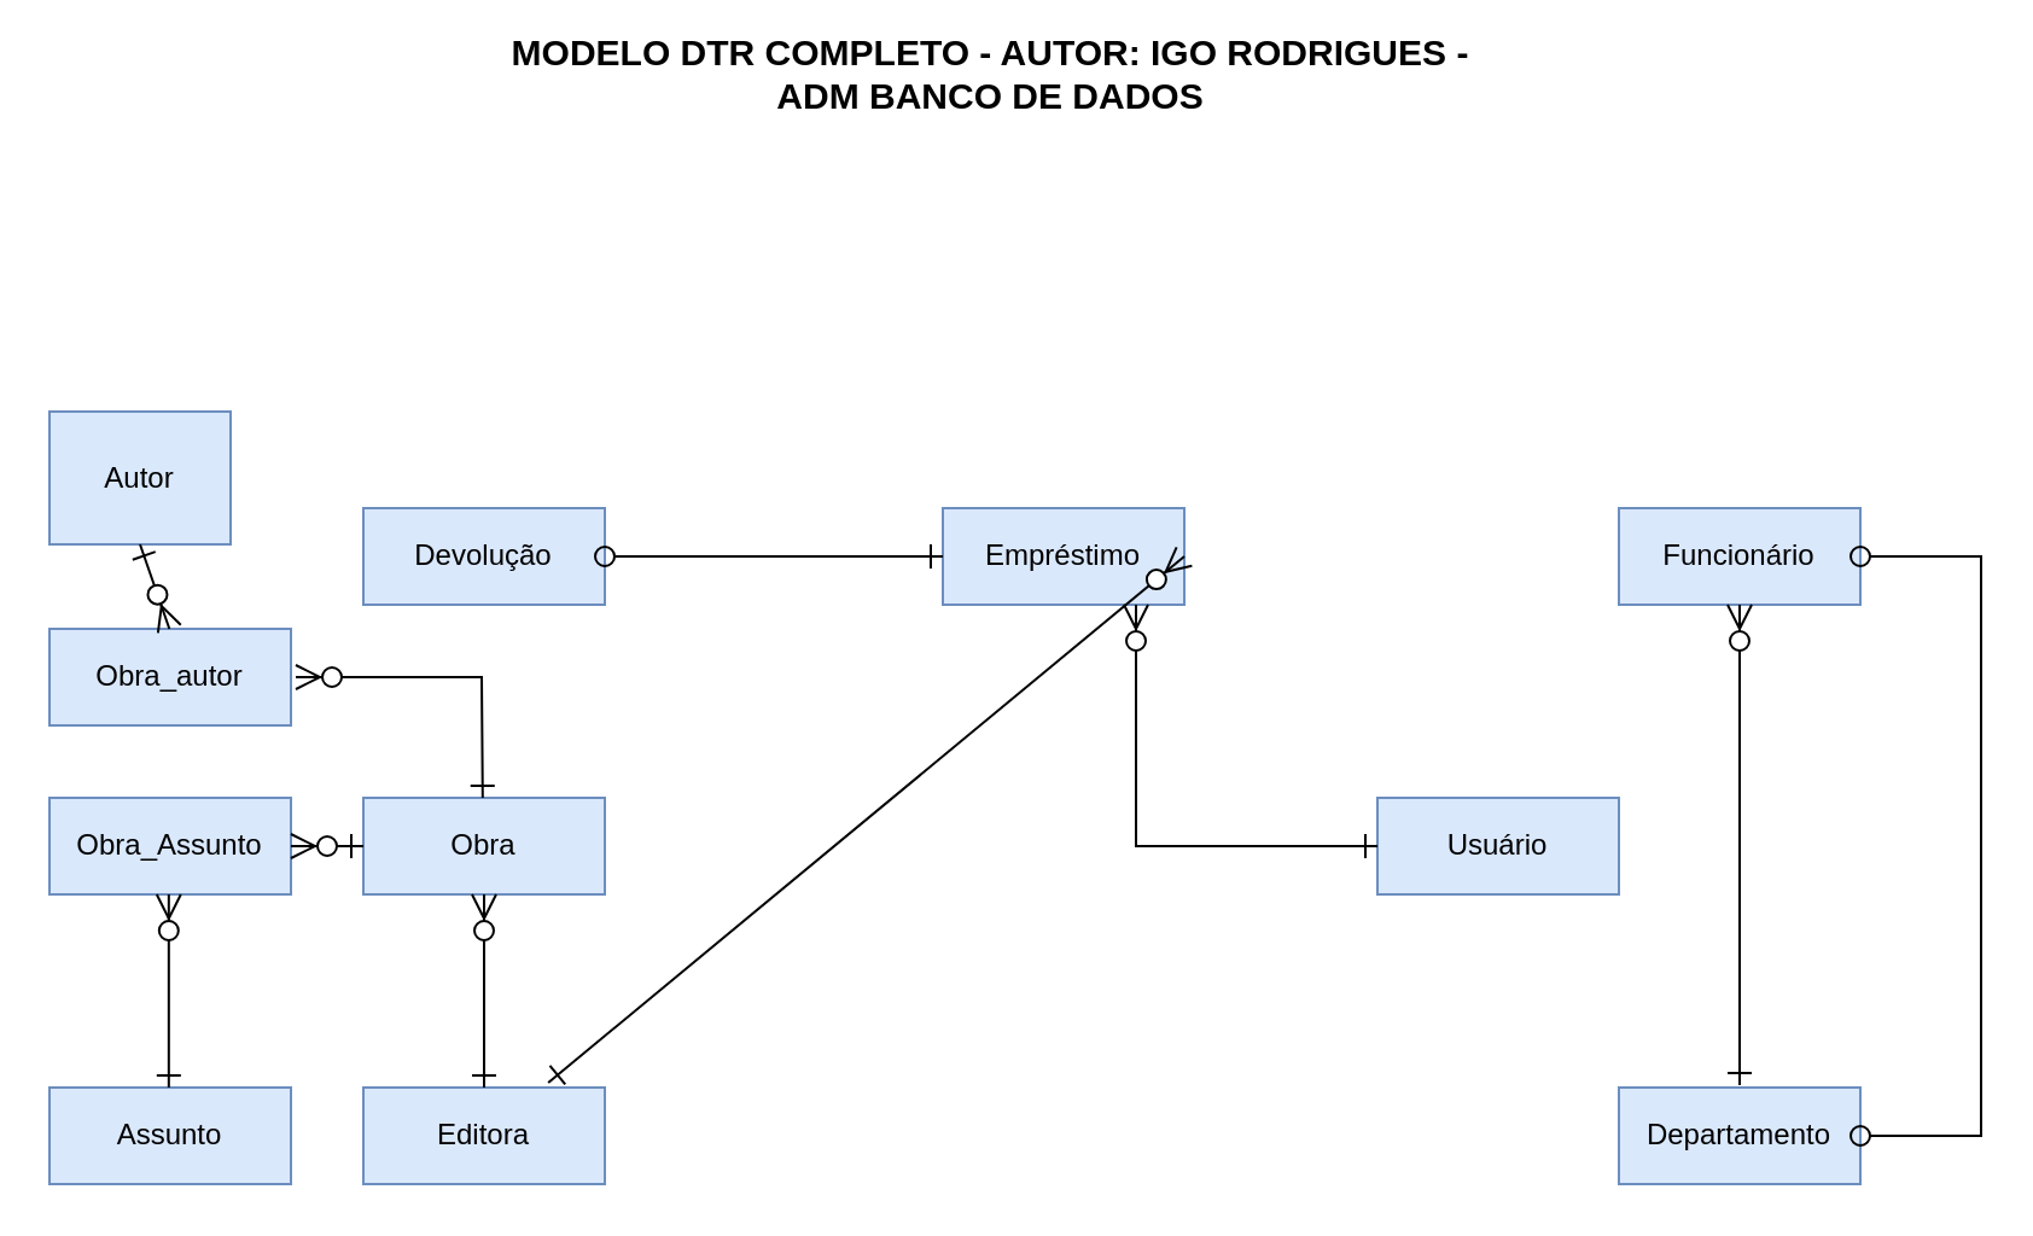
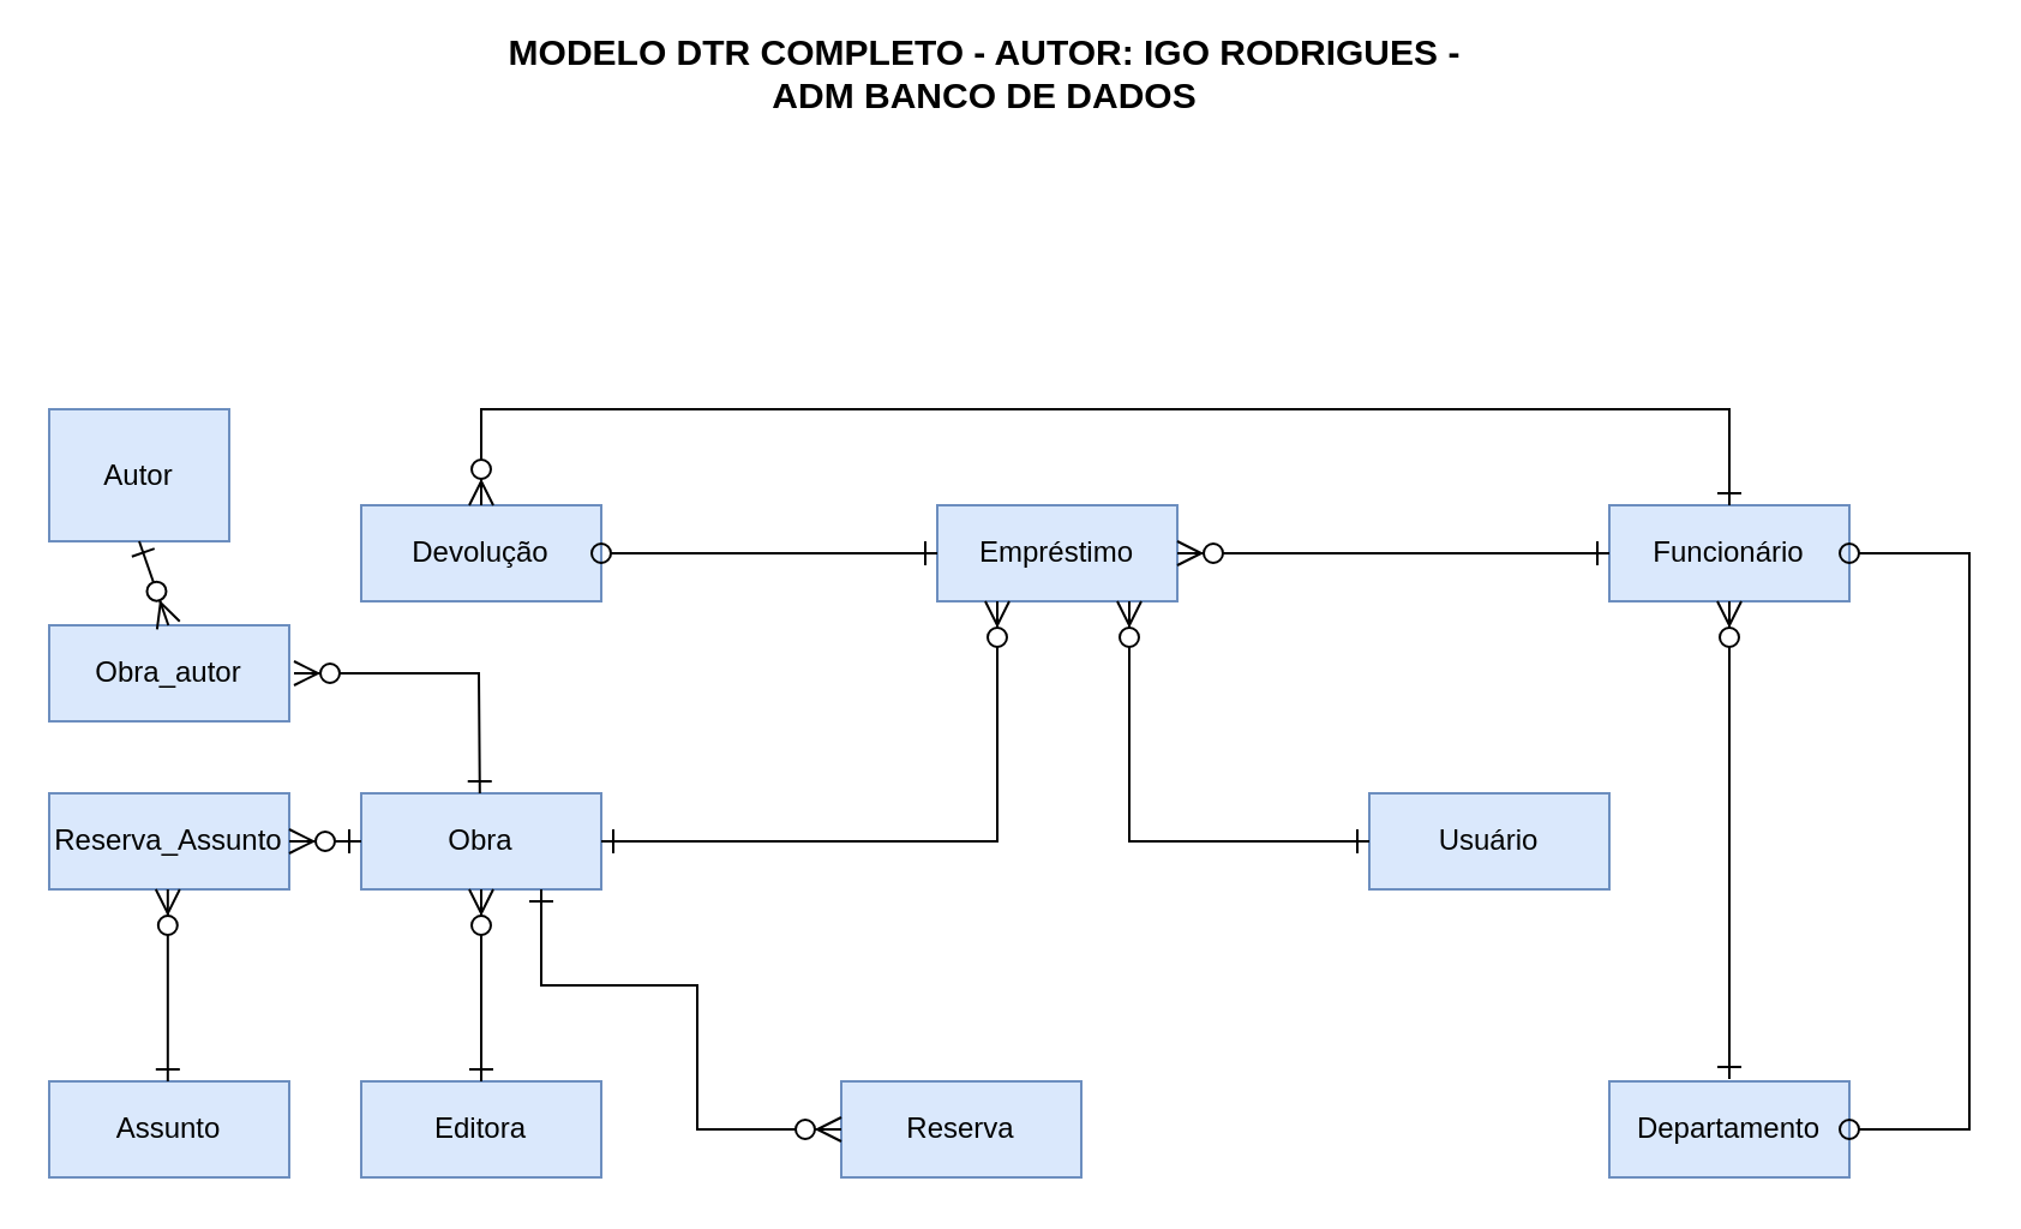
+ <mxCell id="12" value="" style="endArrow=ERone;html=1;rounded=0;endFill=0;startArrow=ERzeroToMany;startFill=1;entryX=0.5;entryY=0;entryDx=0;entryDy=0;exitX=0.5;exitY=0;exitDx=0;exitDy=0;endSize=8;targetPerimeterSpacing=2;sourcePerimeterSpacing=2;startSize=8;" parent="1" source="3" target="6" edge="1"><mxGeometry relative="1" as="geometry"><mxPoint x="300" y="349.5" as="sourcePoint" /><mxPoint x="460" y="349.5" as="targetPoint" /><Array as="points"><mxPoint x="200" y="170" /><mxPoint x="720" y="170" /></Array></mxGeometry></mxCell>
- <mxCell id="20" value="Obra_Assunto" style="whiteSpace=wrap;html=1;align=center;fillColor=#dae8fc;strokeColor=#6c8ebf;" vertex="1" parent="1"><mxGeometry x="20" y="330" width="100" height="40" as="geometry" /></mxCell>
+ <mxCell id="20" value="Reserva_Assunto" style="whiteSpace=wrap;html=1;align=center;fillColor=#dae8fc;strokeColor=#6c8ebf;" vertex="1" parent="1"><mxGeometry x="20" y="330" width="100" height="40" as="geometry" /></mxCell>
+ <mxCell id="16" value="" style="endArrow=ERzeroToMany;html=1;rounded=0;endFill=1;startArrow=ERone;startFill=0;entryX=0.25;entryY=1;entryDx=0;entryDy=0;exitX=1;exitY=0.5;exitDx=0;exitDy=0;endSize=8;targetPerimeterSpacing=2;sourcePerimeterSpacing=2;startSize=8;" parent="1" source="2" target="5" edge="1"><mxGeometry relative="1" as="geometry"><mxPoint x="240" y="290" as="sourcePoint" /><mxPoint x="400" y="290" as="targetPoint" /><Array as="points"><mxPoint x="415" y="350" /></Array></mxGeometry></mxCell>
- <mxCell id="11" value="" style="endArrow=ERone;html=1;rounded=0;endFill=0;startArrow=ERzeroToMany;startFill=1;exitX=1;exitY=0.5;exitDx=0;exitDy=0;endSize=8;targetPerimeterSpacing=2;sourcePerimeterSpacing=2;startSize=8;" parent="1" source="5" target="4" edge="1"><mxGeometry relative="1" as="geometry"><mxPoint x="430" y="290" as="sourcePoint" /><mxPoint x="590" y="290" as="targetPoint" /></mxGeometry></mxCell>
+ <mxCell id="11" value="" style="endArrow=ERone;html=1;rounded=0;endFill=0;startArrow=ERzeroToMany;startFill=1;entryX=0;entryY=0.5;entryDx=0;entryDy=0;exitX=1;exitY=0.5;exitDx=0;exitDy=0;endSize=8;targetPerimeterSpacing=2;sourcePerimeterSpacing=2;startSize=8;" parent="1" source="5" target="6" edge="1"><mxGeometry relative="1" as="geometry"><mxPoint x="430" y="290" as="sourcePoint" /><mxPoint x="590" y="290" as="targetPoint" /></mxGeometry></mxCell>
+ <mxCell id="18" value="" style="endArrow=ERzeroToMany;html=1;rounded=0;endFill=1;startArrow=ERone;startFill=0;entryX=0;entryY=0.5;entryDx=0;entryDy=0;exitX=0.75;exitY=1;exitDx=0;exitDy=0;endSize=8;targetPerimeterSpacing=2;sourcePerimeterSpacing=2;startSize=8;" parent="1" source="2" target="8" edge="1"><mxGeometry relative="1" as="geometry"><mxPoint x="190" y="290" as="sourcePoint" /><mxPoint x="350" y="290" as="targetPoint" /><Array as="points"><mxPoint x="225" y="410" /><mxPoint x="290" y="410" /><mxPoint x="290" y="470" /></Array></mxGeometry></mxCell>
+ <mxCell id="8" value="Reserva" style="whiteSpace=wrap;html=1;align=center;fillColor=#dae8fc;strokeColor=#6c8ebf;" parent="1" vertex="1"><mxGeometry x="350" y="450" width="100" height="40" as="geometry" /></mxCell>
